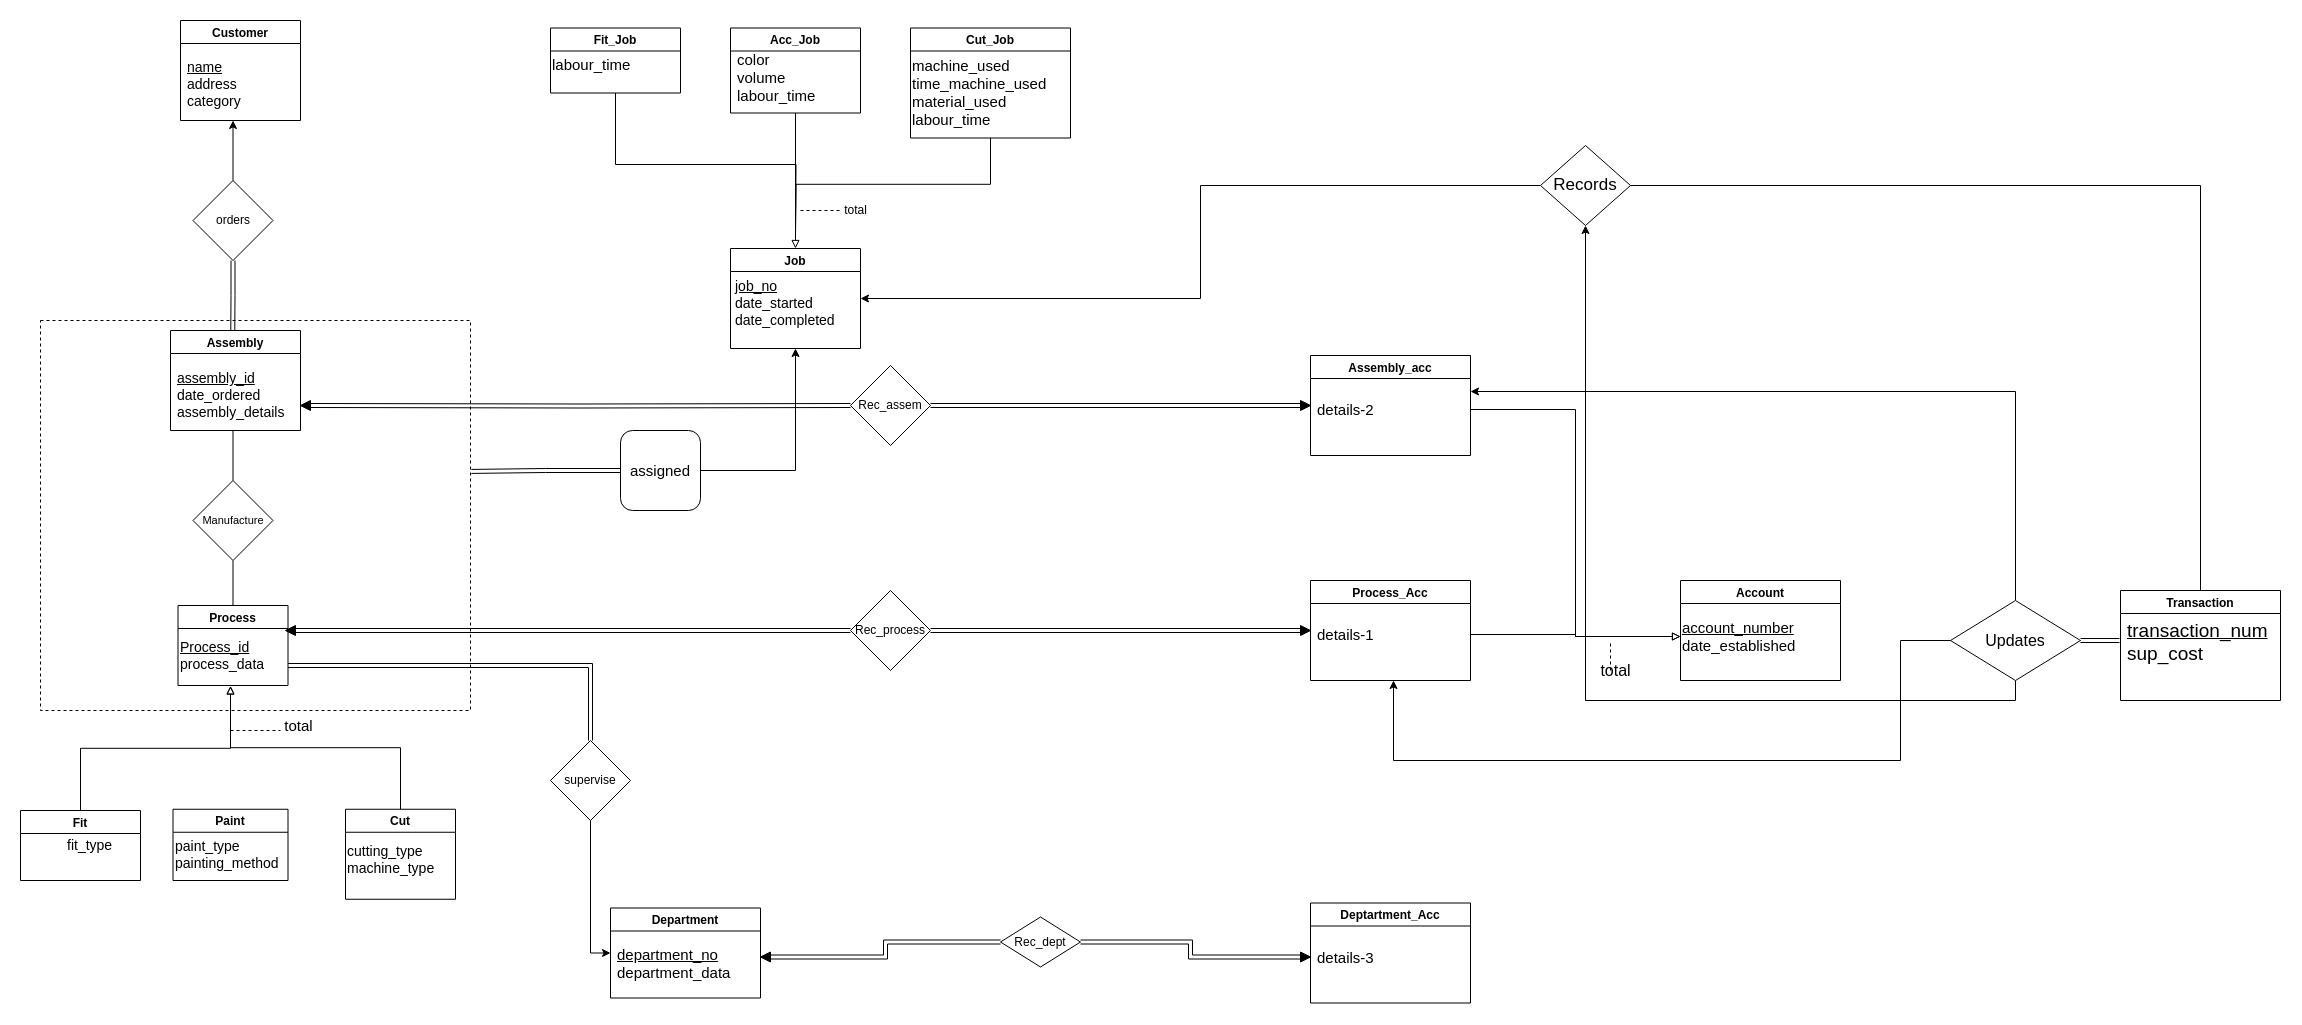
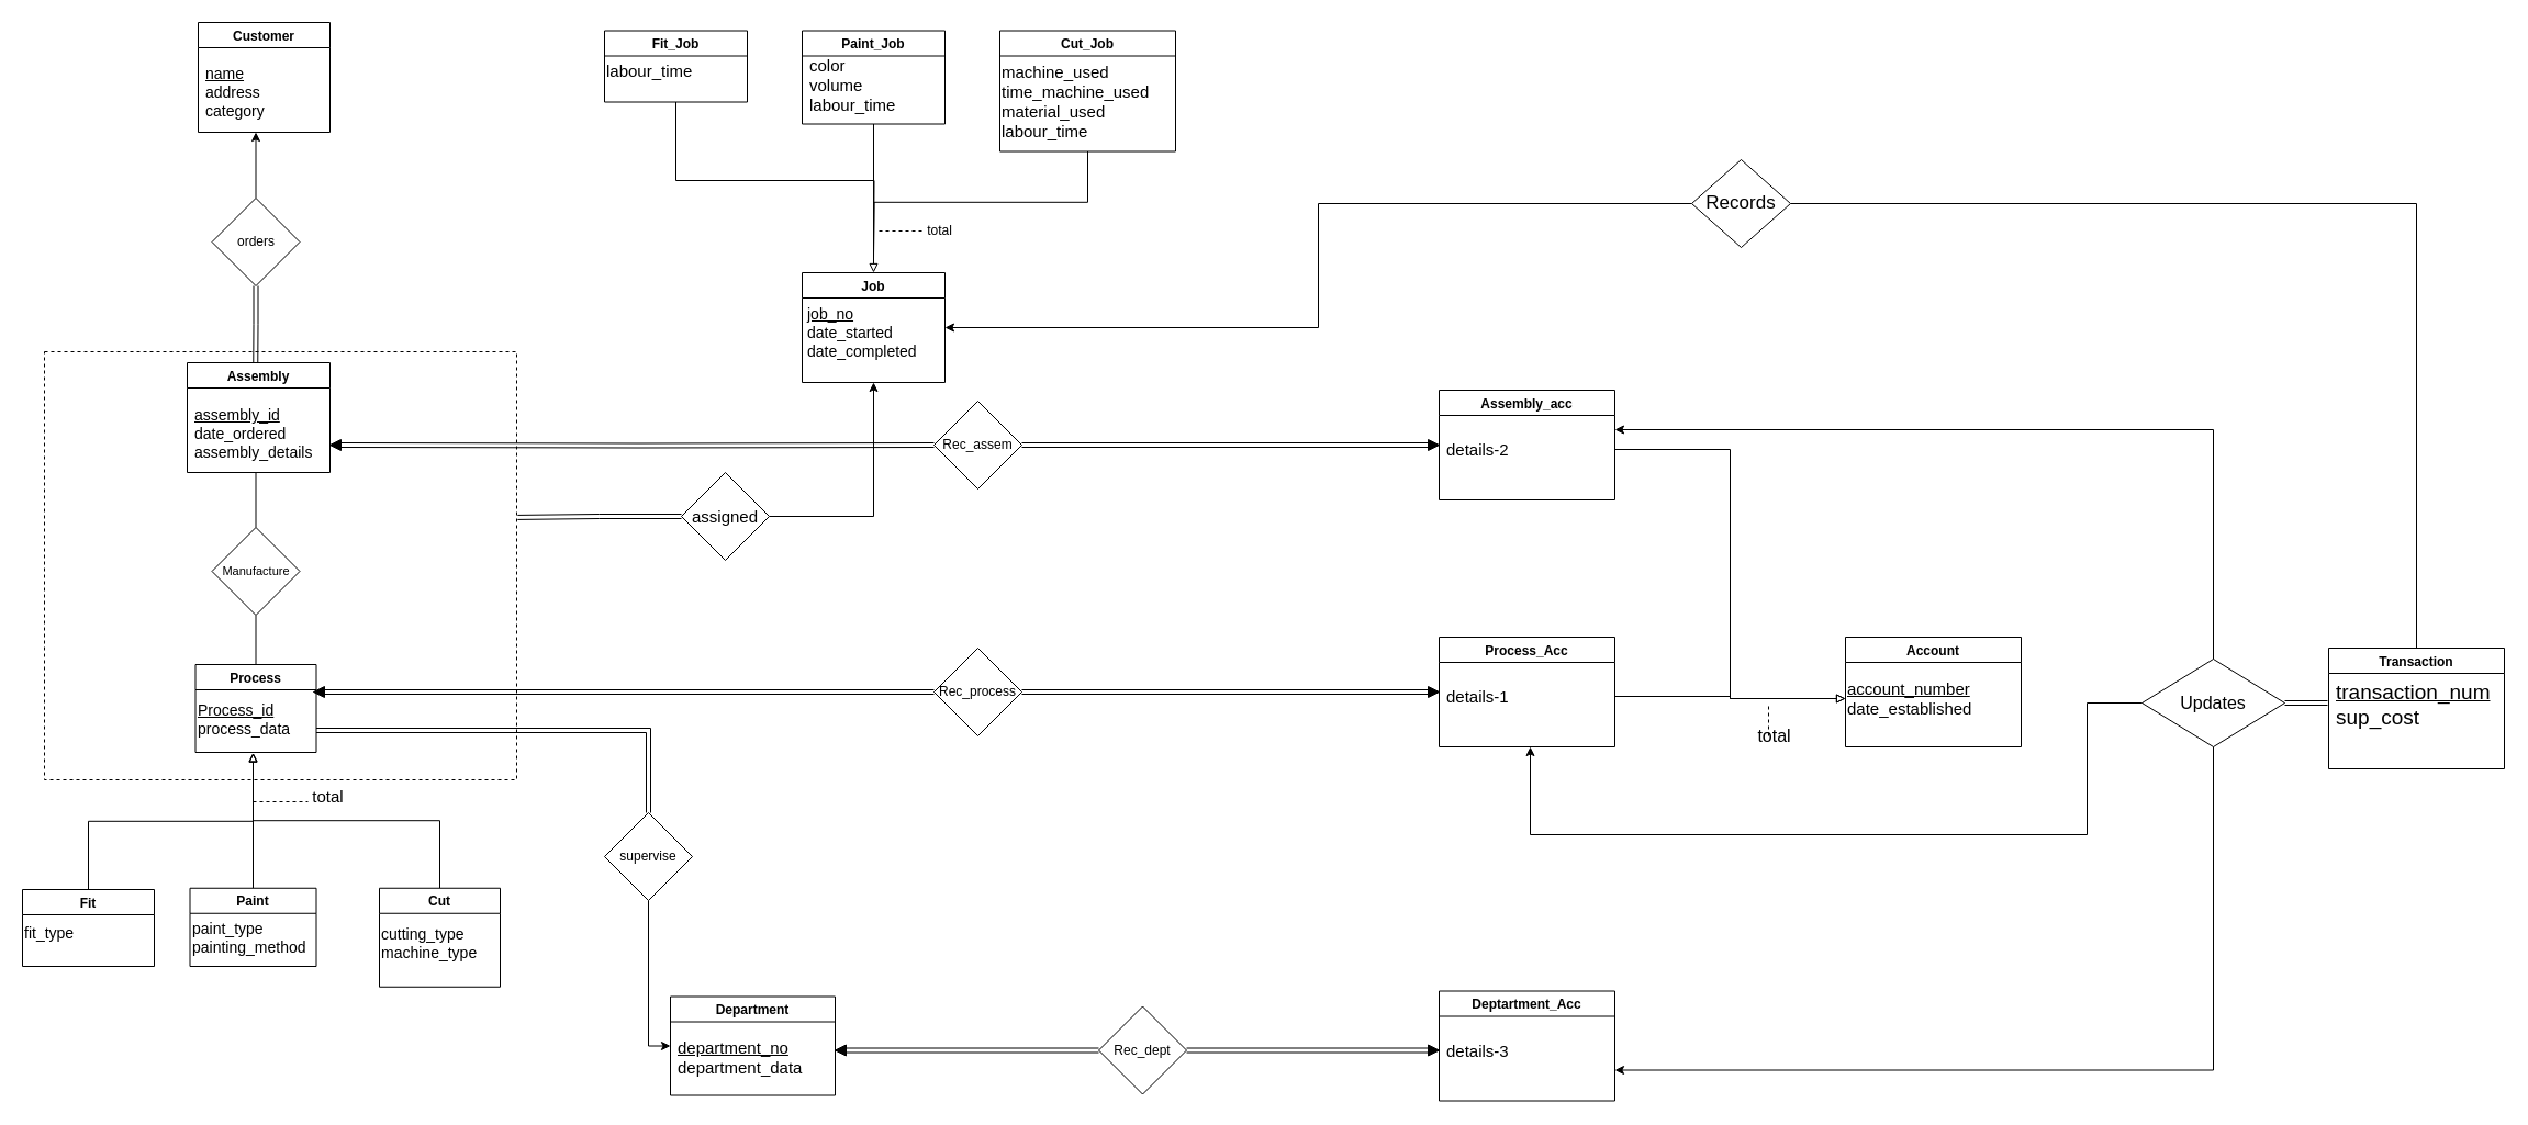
- <mxCell id="32" value="Acc_Job" style="swimlane;" parent="1" vertex="1"><mxGeometry x="730" y="27.5" width="130" height="85" as="geometry" /></mxCell>
+ <mxCell id="32" value="Paint_Job" style="swimlane;" parent="1" vertex="1"><mxGeometry x="730" y="27.5" width="130" height="85" as="geometry" /></mxCell>
- <mxCell id="42" value="&lt;font style=&quot;font-size: 15px;&quot;&gt;assigned&lt;/font&gt;" style="whiteSpace=wrap;html=1;rounded=1;" parent="1" vertex="1"><mxGeometry x="620" y="430" width="80" height="80" as="geometry" /></mxCell>
+ <mxCell id="42" value="&lt;font style=&quot;font-size: 15px;&quot;&gt;assigned&lt;/font&gt;" style="rhombus;whiteSpace=wrap;html=1;" parent="1" vertex="1"><mxGeometry x="620" y="430" width="80" height="80" as="geometry" /></mxCell>
- <mxCell id="49" style="edgeStyle=orthogonalEdgeStyle;rounded=0;orthogonalLoop=1;jettySize=auto;html=1;exitX=0.5;exitY=1;exitDx=0;exitDy=0;" parent="1" source="52" target="48" edge="1"><mxGeometry relative="1" as="geometry" /></mxCell>
+ <mxCell id="49" style="edgeStyle=orthogonalEdgeStyle;rounded=0;orthogonalLoop=1;jettySize=auto;html=1;exitX=0.5;exitY=1;exitDx=0;exitDy=0;entryX=1;entryY=0.75;entryDx=0;entryDy=0;" parent="1" source="52" target="28" edge="1"><mxGeometry relative="1" as="geometry" /></mxCell>
+ <mxCell id="53" style="edgeStyle=orthogonalEdgeStyle;rounded=0;orthogonalLoop=1;jettySize=auto;html=1;exitX=0.5;exitY=0;exitDx=0;exitDy=0;entryX=0.5;entryY=1;entryDx=0;entryDy=0;endArrow=block;endFill=0;" parent="1" source="54" target="4" edge="1"><mxGeometry relative="1" as="geometry"><Array as="points"><mxPoint x="230" y="686" /><mxPoint x="230" y="686" /></Array></mxGeometry></mxCell>
- <mxCell id="45" value="&lt;p&gt;&lt;font style=&quot;font-size: 14px;&quot;&gt;fit_type&lt;/font&gt;&lt;/p&gt;" style="text;html=1;strokeColor=none;fillColor=none;align=left;verticalAlign=middle;whiteSpace=wrap;rounded=0;" parent="44" vertex="1"><mxGeometry x="45" y="15" width="70" height="40" as="geometry" /></mxCell>
+ <mxCell id="45" value="&lt;p&gt;&lt;font style=&quot;font-size: 14px;&quot;&gt;fit_type&lt;/font&gt;&lt;/p&gt;" style="text;html=1;strokeColor=none;fillColor=none;align=left;verticalAlign=middle;whiteSpace=wrap;rounded=0;" parent="44" vertex="1"><mxGeometry y="20" width="70" height="40" as="geometry" /></mxCell>
- <mxCell id="71" value="Rec_dept" style="rhombus;whiteSpace=wrap;html=1;" parent="1" vertex="1"><mxGeometry x="1000" y="916.5" width="80" height="50" as="geometry" /></mxCell>
+ <mxCell id="71" value="Rec_dept" style="rhombus;whiteSpace=wrap;html=1;" parent="1" vertex="1"><mxGeometry x="1000" y="916.5" width="80" height="80" as="geometry" /></mxCell>
